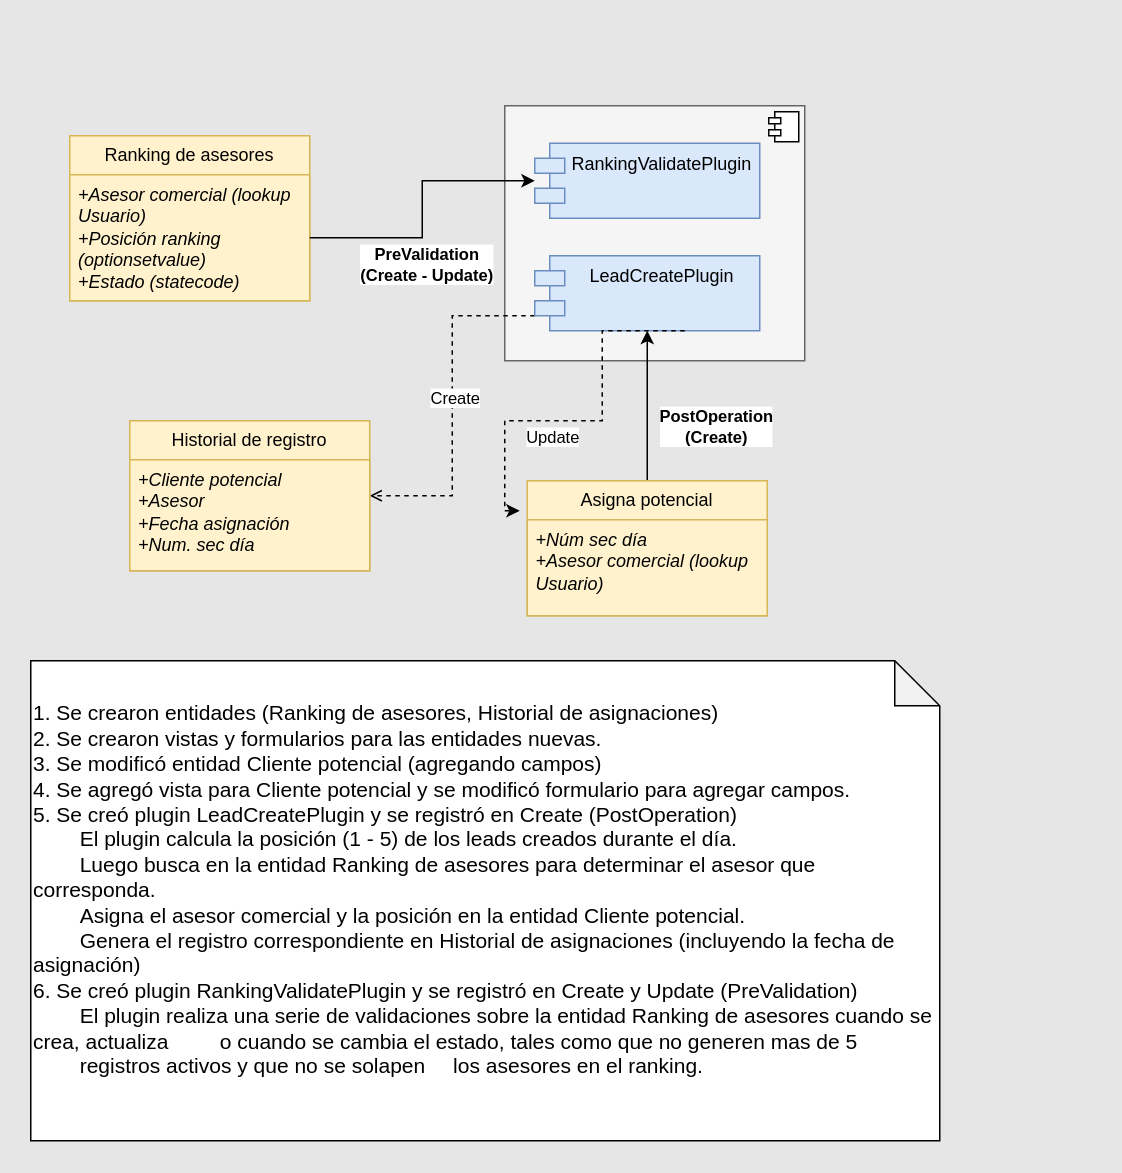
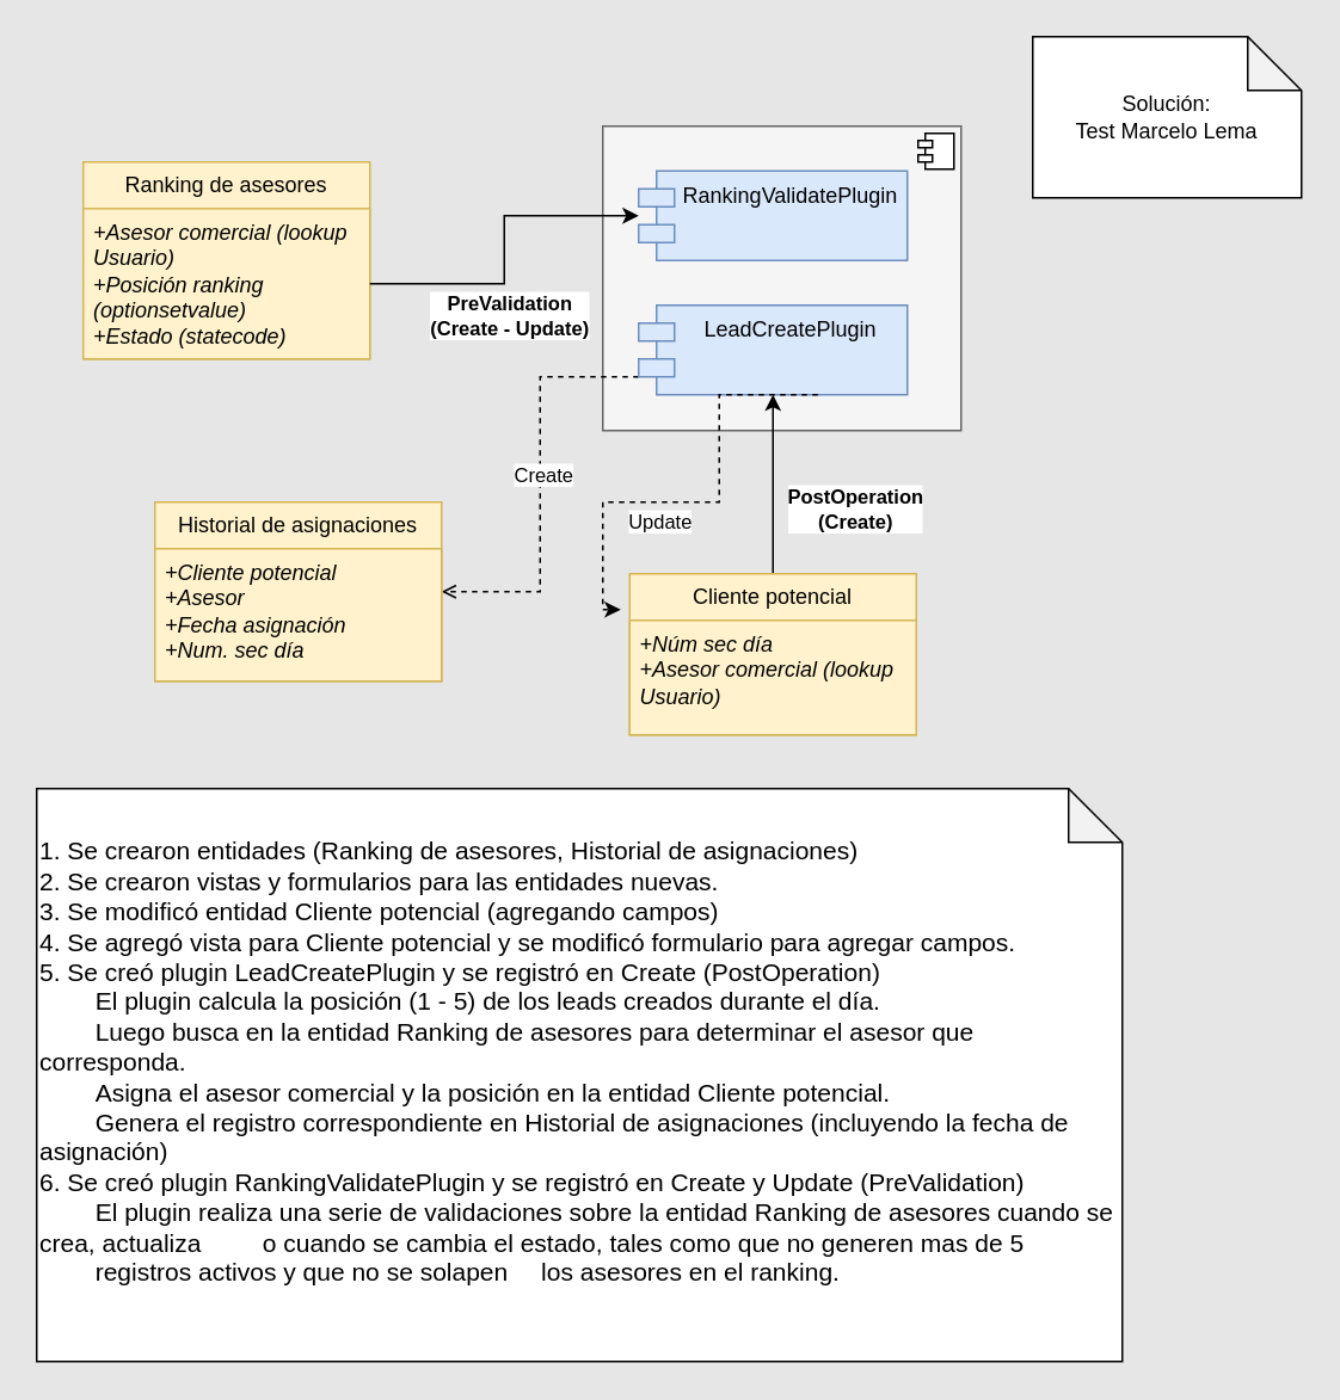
+ <mxCell id="19" value="Solución:&lt;br&gt;Test Marcelo Lema" style="shape=note;whiteSpace=wrap;html=1;backgroundOutline=1;darkOpacity=0.05;" vertex="1" parent="1"><mxGeometry x="576" y="20" width="150" height="90" as="geometry" /></mxCell>
- <mxCell id="8" value="Historial de registro" style="swimlane;fontStyle=0;childLayout=stackLayout;horizontal=1;startSize=26;fillColor=#fff2cc;horizontalStack=0;resizeParent=1;resizeParentMax=0;resizeLast=0;collapsible=1;marginBottom=0;whiteSpace=wrap;html=1;strokeColor=#d6b656;gradientColor=none;" parent="1" vertex="1"><mxGeometry x="86" y="280" width="160" height="100" as="geometry" /></mxCell>
+ <mxCell id="8" value="Historial de asignaciones" style="swimlane;fontStyle=0;childLayout=stackLayout;horizontal=1;startSize=26;fillColor=#fff2cc;horizontalStack=0;resizeParent=1;resizeParentMax=0;resizeLast=0;collapsible=1;marginBottom=0;whiteSpace=wrap;html=1;strokeColor=#d6b656;gradientColor=none;" parent="1" vertex="1"><mxGeometry x="86" y="280" width="160" height="100" as="geometry" /></mxCell>
- <mxCell id="14" value="Asigna potencial" style="swimlane;fontStyle=0;childLayout=stackLayout;horizontal=1;startSize=26;fillColor=#fff2cc;horizontalStack=0;resizeParent=1;resizeParentMax=0;resizeLast=0;collapsible=1;marginBottom=0;whiteSpace=wrap;html=1;strokeColor=#d6b656;gradientColor=none;" parent="1" vertex="1"><mxGeometry x="351" y="320" width="160" height="90" as="geometry" /></mxCell>
+ <mxCell id="14" value="Cliente potencial" style="swimlane;fontStyle=0;childLayout=stackLayout;horizontal=1;startSize=26;fillColor=#fff2cc;horizontalStack=0;resizeParent=1;resizeParentMax=0;resizeLast=0;collapsible=1;marginBottom=0;whiteSpace=wrap;html=1;strokeColor=#d6b656;gradientColor=none;" parent="1" vertex="1"><mxGeometry x="351" y="320" width="160" height="90" as="geometry" /></mxCell>
